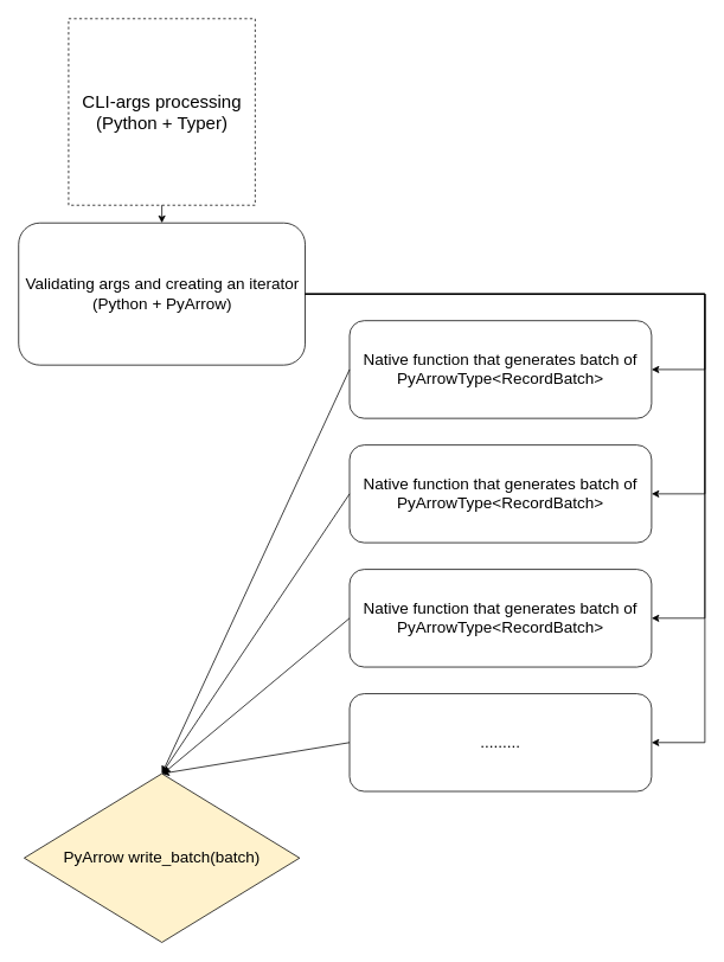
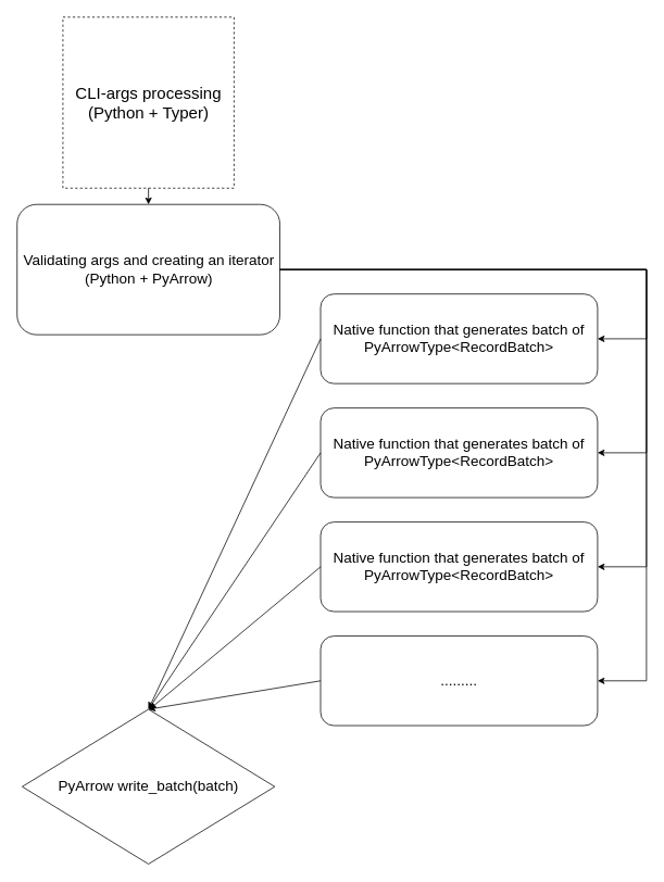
- <mxCell id="8" value="&lt;font style=&quot;font-size: 18px;&quot;&gt;PyArrow write_batch(batch)&lt;/font&gt;" style="rhombus;whiteSpace=wrap;html=1;fillColor=#fff2cc;" vertex="1" parent="1"><mxGeometry x="26.75" y="870" width="310" height="190" as="geometry" /></mxCell>
+ <mxCell id="8" value="&lt;font style=&quot;font-size: 18px;&quot;&gt;PyArrow write_batch(batch)&lt;/font&gt;" style="rhombus;whiteSpace=wrap;html=1;" vertex="1" parent="1"><mxGeometry x="26.75" y="870" width="310" height="190" as="geometry" /></mxCell>
